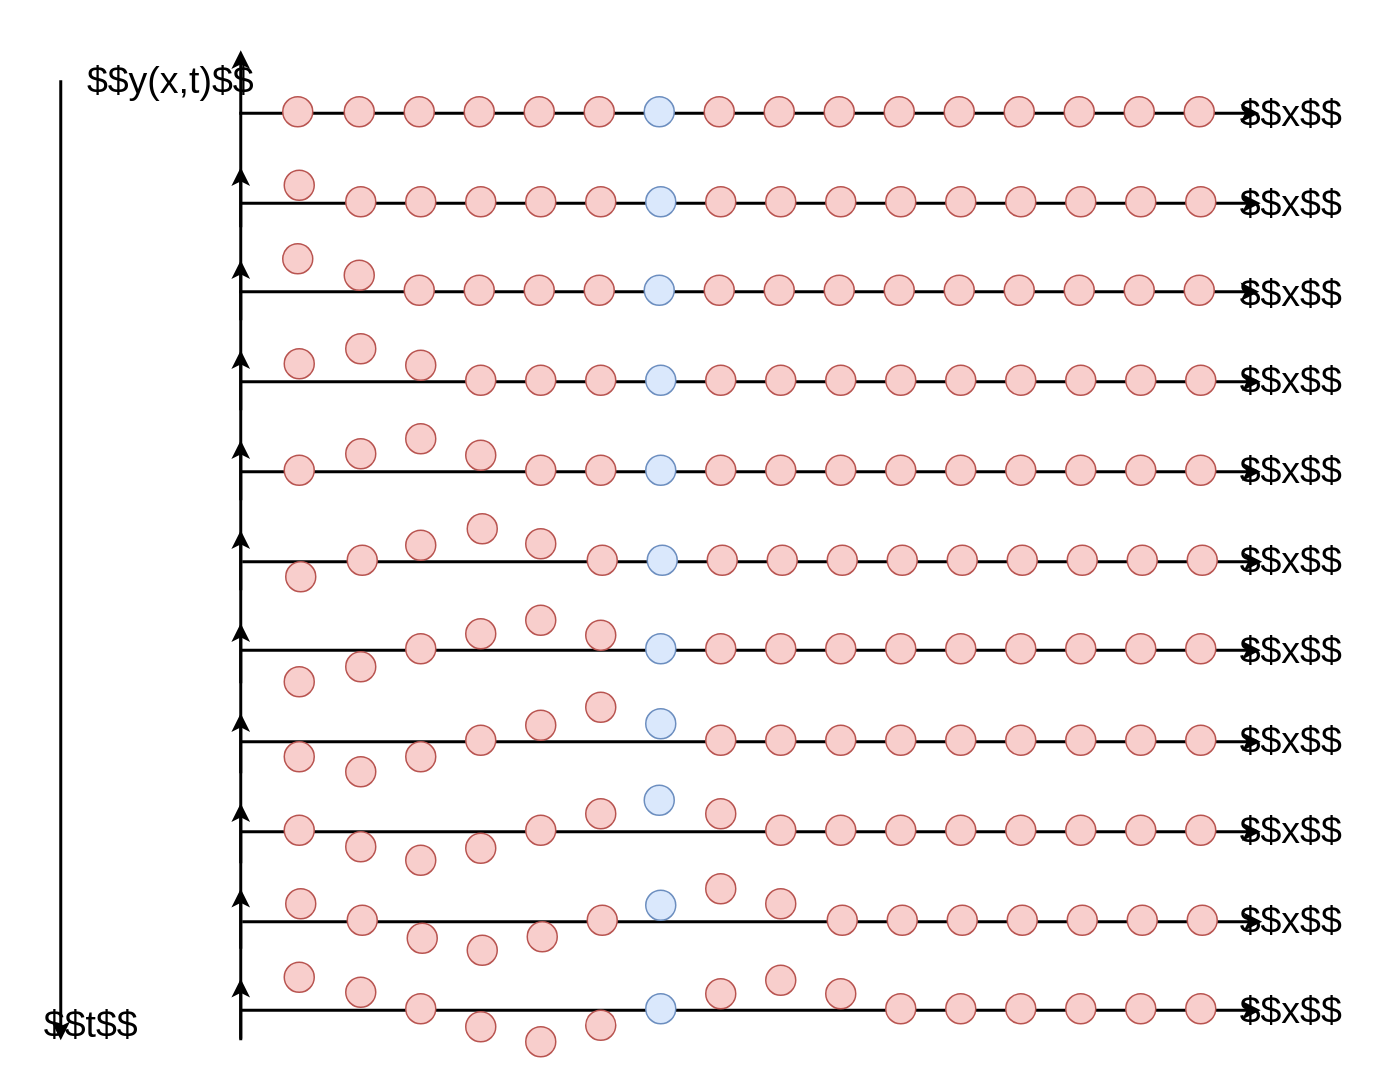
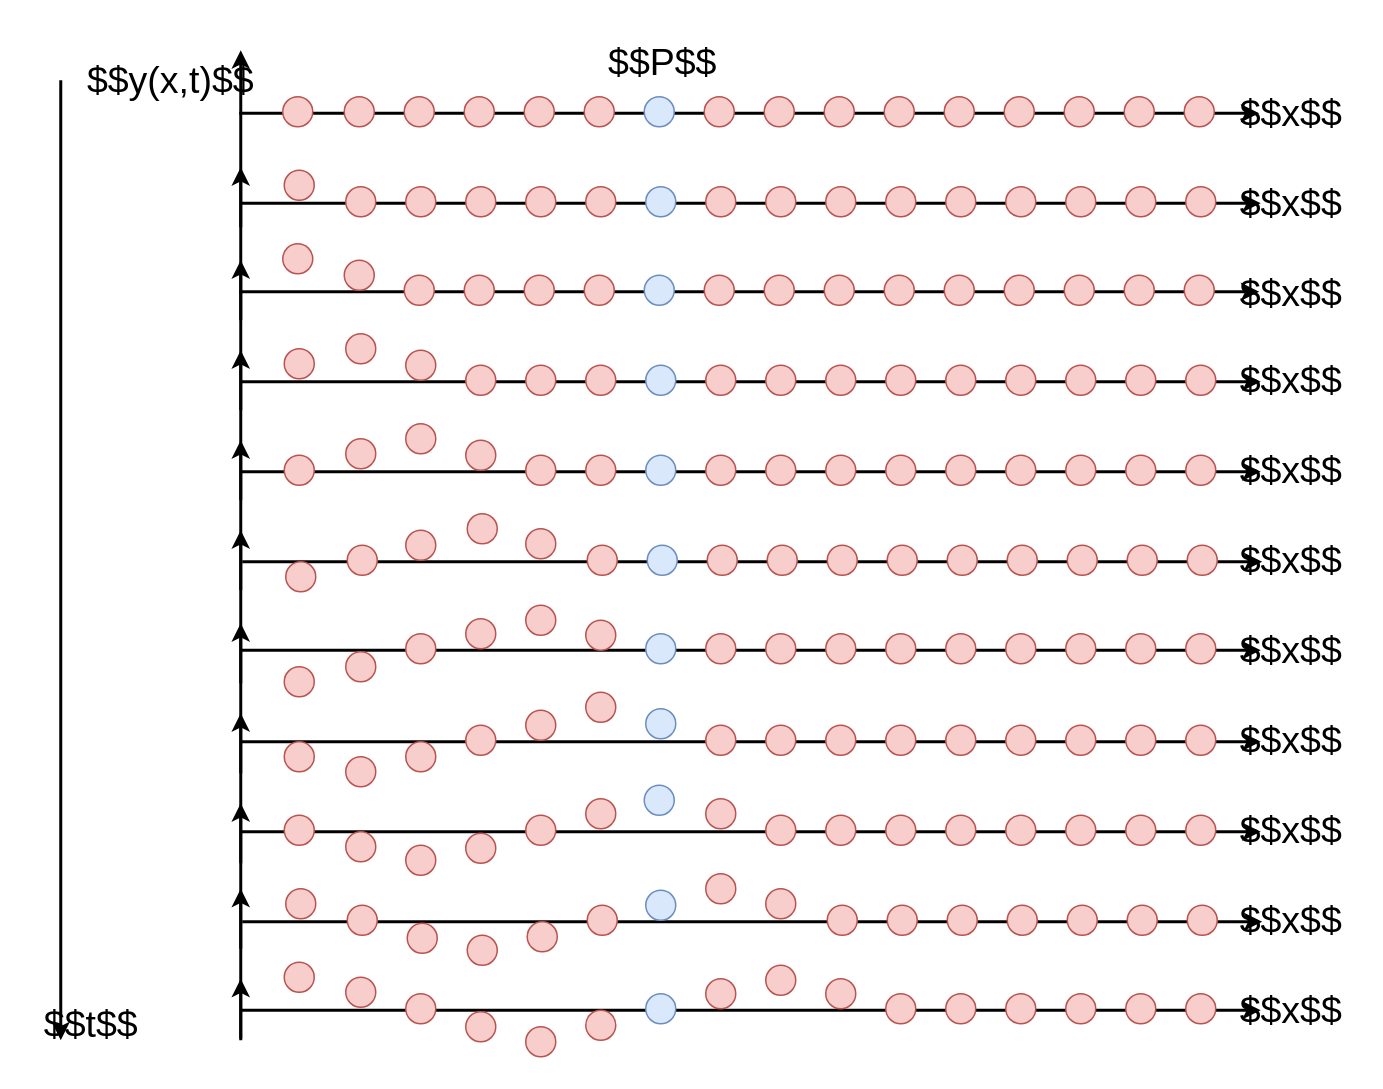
+ <mxCell id="214" value="$$P$$" style="text;html=1;resizable=0;autosize=1;align=center;verticalAlign=middle;points=[];fillColor=none;strokeColor=none;rounded=0;fontSize=25;" vertex="1" parent="1"><mxGeometry x="396" y="20" width="90" height="40" as="geometry" /></mxCell>
